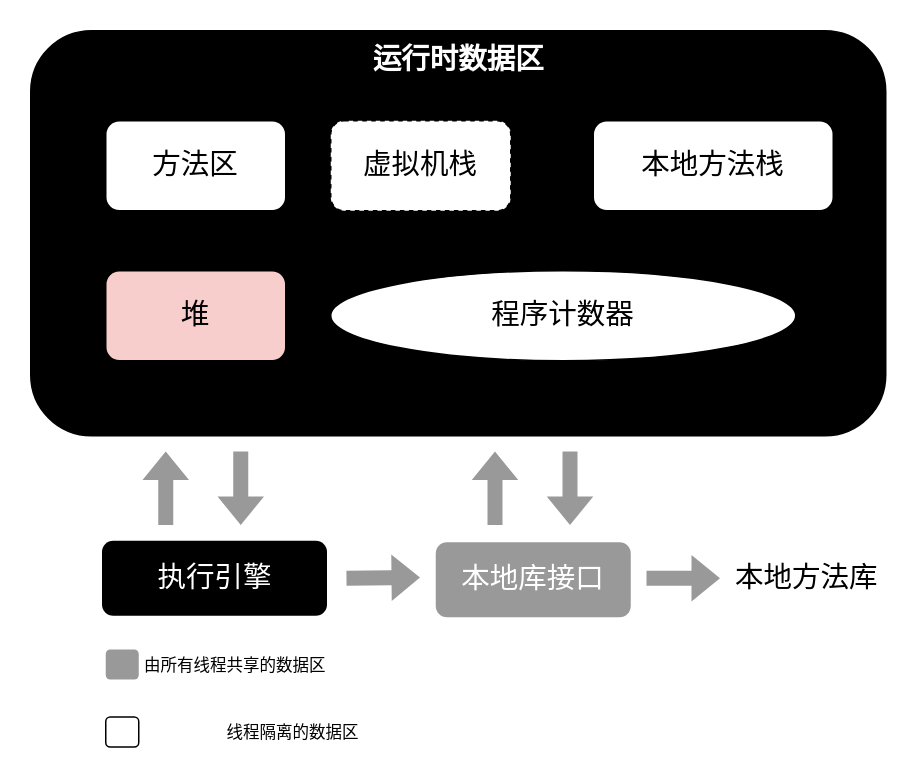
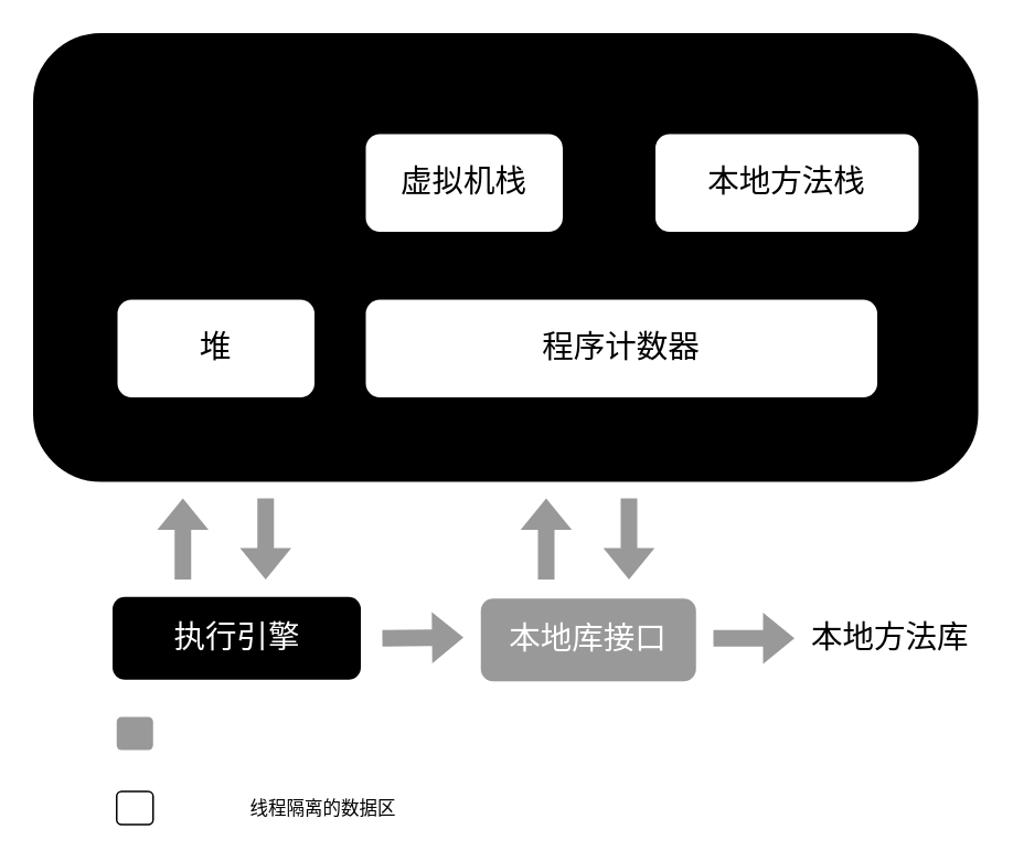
- <mxCell id="3" value="运行时数据区" style="text;html=1;strokeColor=none;fillColor=none;align=center;verticalAlign=middle;whiteSpace=wrap;rounded=0;fontSize=19;fontStyle=1;fontColor=#FFFFFF;" vertex="1" parent="1"><mxGeometry x="217.5" y="30" width="175" height="20" as="geometry" /></mxCell>
- <mxCell id="4" value="方法区" style="rounded=1;whiteSpace=wrap;html=1;labelBackgroundColor=none;fillColor=#FFFFFF;fontSize=19;fontColor=#000000;" vertex="1" parent="1"><mxGeometry x="70" y="80" width="120" height="60" as="geometry" /></mxCell>
- <mxCell id="5" value="虚拟机栈" style="rounded=1;whiteSpace=wrap;html=1;labelBackgroundColor=none;fillColor=#FFFFFF;fontSize=19;fontColor=#000000;dashed=1;" vertex="1" parent="1"><mxGeometry x="220" y="80" width="120" height="60" as="geometry" /></mxCell>
+ <mxCell id="5" value="虚拟机栈" style="rounded=1;whiteSpace=wrap;html=1;labelBackgroundColor=none;fillColor=#FFFFFF;fontSize=19;fontColor=#000000;" vertex="1" parent="1"><mxGeometry x="220" y="80" width="120" height="60" as="geometry" /></mxCell>
- <mxCell id="7" value="堆" style="rounded=1;whiteSpace=wrap;html=1;labelBackgroundColor=none;fillColor=#f8cecc;fontSize=19;fontColor=#000000;" vertex="1" parent="1"><mxGeometry x="70" y="180" width="120" height="60" as="geometry" /></mxCell>
+ <mxCell id="7" value="堆" style="rounded=1;whiteSpace=wrap;html=1;labelBackgroundColor=none;fillColor=#FFFFFF;fontSize=19;fontColor=#000000;" vertex="1" parent="1"><mxGeometry x="70" y="180" width="120" height="60" as="geometry" /></mxCell>
- <mxCell id="8" value="程序计数器" style="ellipse;whiteSpace=wrap;html=1;labelBackgroundColor=none;fillColor=#FFFFFF;fontSize=19;fontColor=#000000;" vertex="1" parent="1"><mxGeometry x="220" y="180" width="310" height="60" as="geometry" /></mxCell>
+ <mxCell id="8" value="程序计数器" style="rounded=1;whiteSpace=wrap;html=1;labelBackgroundColor=none;fillColor=#FFFFFF;fontSize=19;fontColor=#000000;" vertex="1" parent="1"><mxGeometry x="220" y="180" width="310" height="60" as="geometry" /></mxCell>
- <mxCell id="17" value="由所有线程共享的数据区" style="text;html=1;strokeColor=none;fillColor=none;align=left;verticalAlign=middle;whiteSpace=wrap;rounded=0;fontSize=11;fontStyle=0;fontColor=#000000;" vertex="1" parent="1"><mxGeometry x="93.5" y="432.5" width="130" height="20" as="geometry" /></mxCell>
